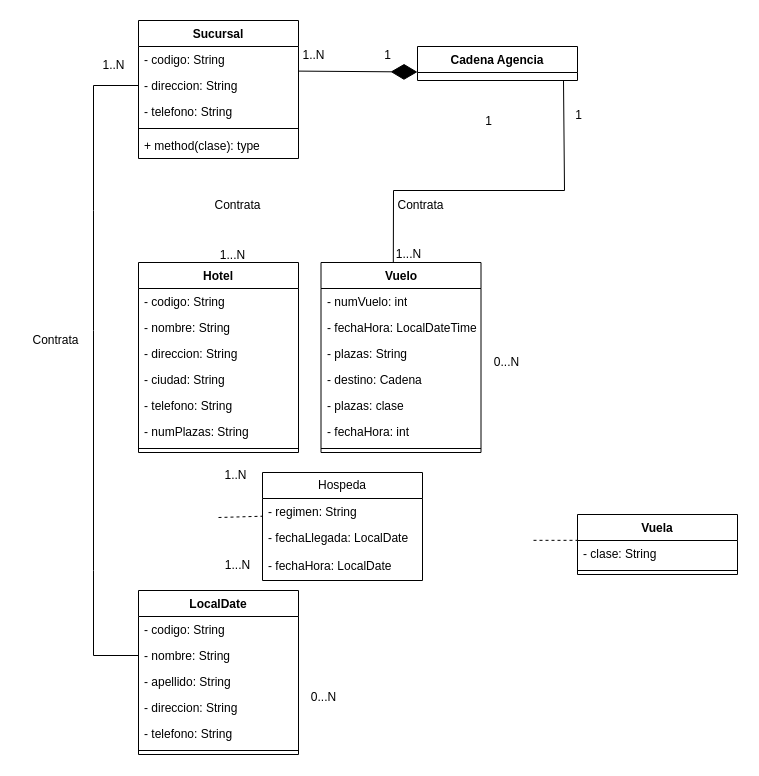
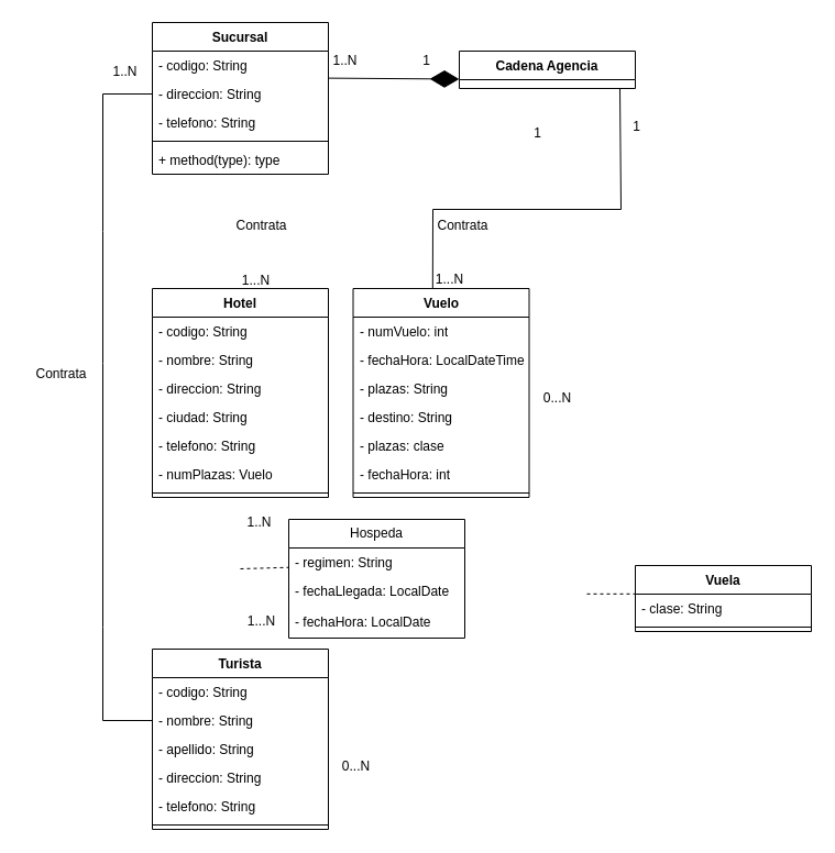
- <mxCell id="8" value="+ method(clase): type" style="text;strokeColor=none;fillColor=none;align=left;verticalAlign=top;spacingLeft=4;spacingRight=4;overflow=hidden;rotatable=0;points=[[0,0.5],[1,0.5]];portConstraint=eastwest;whiteSpace=wrap;html=1;" vertex="1" parent="3"><mxGeometry y="112" width="160" height="26" as="geometry" /></mxCell>
+ <mxCell id="8" value="+ method(type): type" style="text;strokeColor=none;fillColor=none;align=left;verticalAlign=top;spacingLeft=4;spacingRight=4;overflow=hidden;rotatable=0;points=[[0,0.5],[1,0.5]];portConstraint=eastwest;whiteSpace=wrap;html=1;" vertex="1" parent="3"><mxGeometry y="112" width="160" height="26" as="geometry" /></mxCell>
- <mxCell id="21" value="- destino: Cadena" style="text;strokeColor=none;fillColor=none;align=left;verticalAlign=top;spacingLeft=4;spacingRight=4;overflow=hidden;rotatable=0;points=[[0,0.5],[1,0.5]];portConstraint=eastwest;whiteSpace=wrap;html=1;" vertex="1" parent="17"><mxGeometry y="104" width="160" height="26" as="geometry" /></mxCell>
+ <mxCell id="21" value="- destino: String" style="text;strokeColor=none;fillColor=none;align=left;verticalAlign=top;spacingLeft=4;spacingRight=4;overflow=hidden;rotatable=0;points=[[0,0.5],[1,0.5]];portConstraint=eastwest;whiteSpace=wrap;html=1;" vertex="1" parent="17"><mxGeometry y="104" width="160" height="26" as="geometry" /></mxCell>
- <mxCell id="15" value="- numPlazas: String" style="text;strokeColor=none;fillColor=none;align=left;verticalAlign=top;spacingLeft=4;spacingRight=4;overflow=hidden;rotatable=0;points=[[0,0.5],[1,0.5]];portConstraint=eastwest;whiteSpace=wrap;html=1;" vertex="1" parent="9"><mxGeometry y="156" width="160" height="26" as="geometry" /></mxCell>
+ <mxCell id="15" value="- numPlazas: Vuelo" style="text;strokeColor=none;fillColor=none;align=left;verticalAlign=top;spacingLeft=4;spacingRight=4;overflow=hidden;rotatable=0;points=[[0,0.5],[1,0.5]];portConstraint=eastwest;whiteSpace=wrap;html=1;" vertex="1" parent="9"><mxGeometry y="156" width="160" height="26" as="geometry" /></mxCell>
- <mxCell id="25" value="LocalDate" style="swimlane;fontStyle=1;align=center;verticalAlign=top;childLayout=stackLayout;horizontal=1;startSize=26;horizontalStack=0;resizeParent=1;resizeParentMax=0;resizeLast=0;collapsible=1;marginBottom=0;whiteSpace=wrap;html=1;" vertex="1" parent="1"><mxGeometry x="138" y="590" width="160" height="164" as="geometry" /></mxCell>
+ <mxCell id="25" value="Turista" style="swimlane;fontStyle=1;align=center;verticalAlign=top;childLayout=stackLayout;horizontal=1;startSize=26;horizontalStack=0;resizeParent=1;resizeParentMax=0;resizeLast=0;collapsible=1;marginBottom=0;whiteSpace=wrap;html=1;" vertex="1" parent="1"><mxGeometry x="138" y="590" width="160" height="164" as="geometry" /></mxCell>
